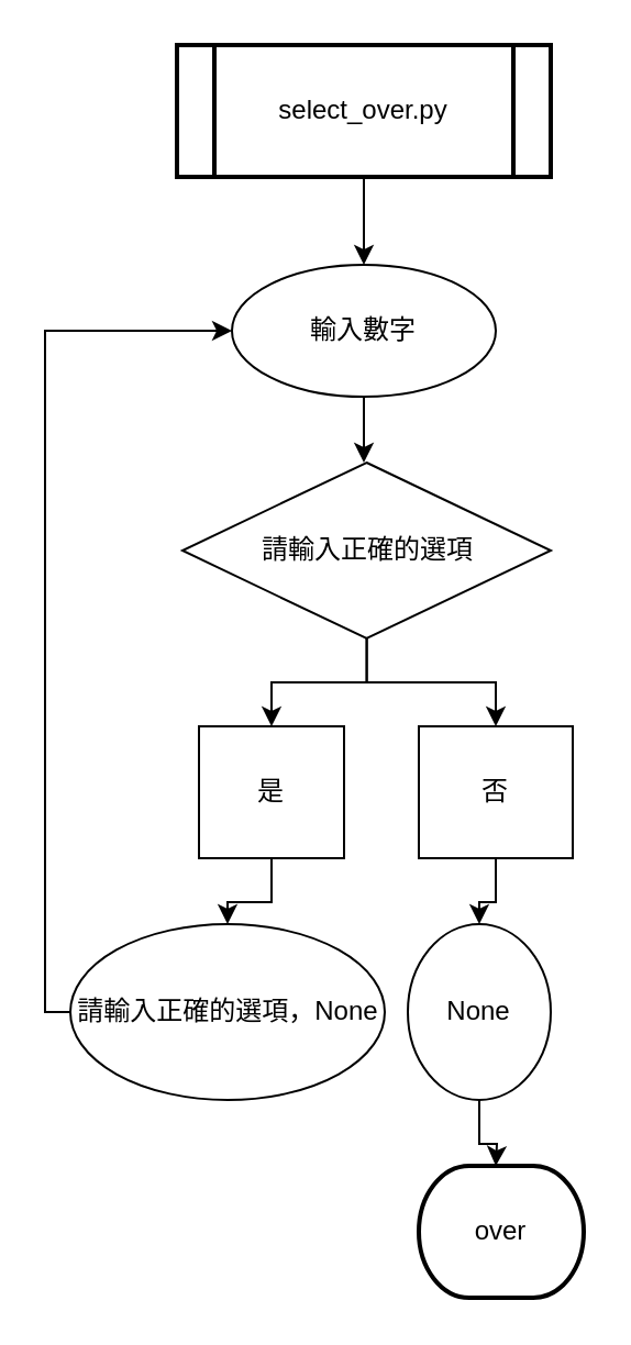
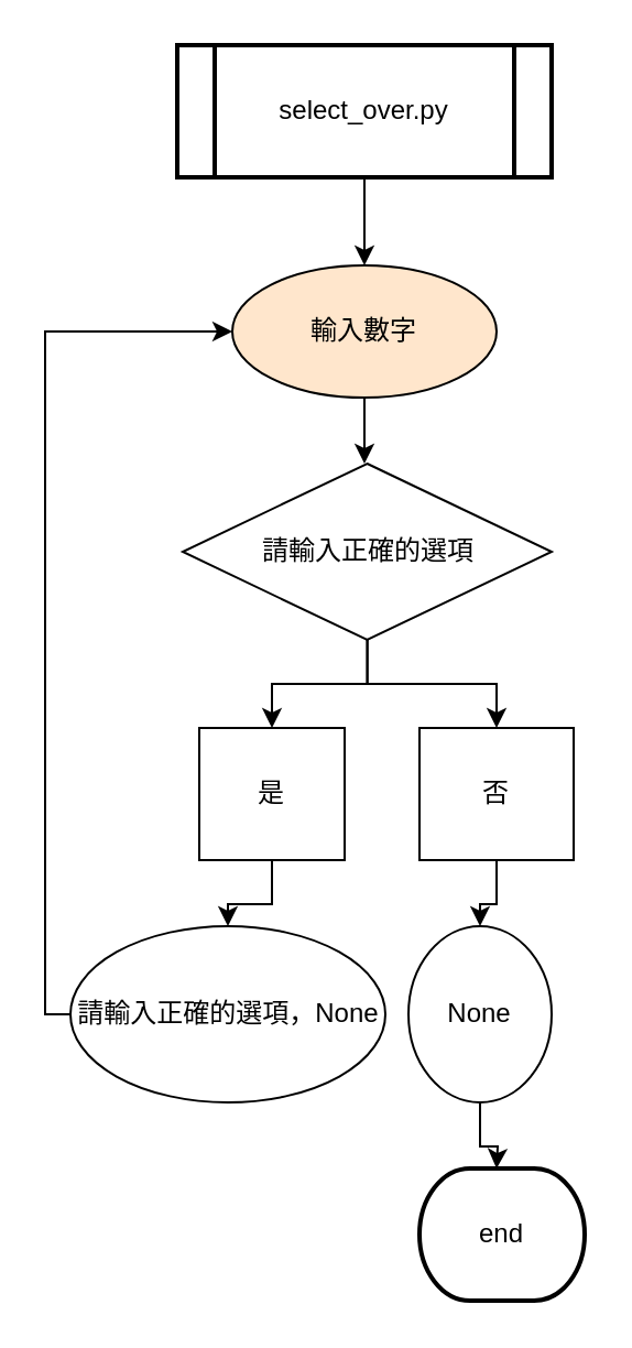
- <mxCell id="5" value="&lt;font style=&quot;vertical-align: inherit;&quot;&gt;&lt;font style=&quot;vertical-align: inherit;&quot;&gt;輸入數字&lt;/font&gt;&lt;/font&gt;" style="ellipse;whiteSpace=wrap;html=1;" vertex="1" parent="1"><mxGeometry x="105" y="120" width="120" height="60" as="geometry" /></mxCell>
+ <mxCell id="5" value="&lt;font style=&quot;vertical-align: inherit;&quot;&gt;&lt;font style=&quot;vertical-align: inherit;&quot;&gt;輸入數字&lt;/font&gt;&lt;/font&gt;" style="ellipse;whiteSpace=wrap;html=1;fillColor=#ffe6cc;" vertex="1" parent="1"><mxGeometry x="105" y="120" width="120" height="60" as="geometry" /></mxCell>
- <mxCell id="17" value="over" style="strokeWidth=2;html=1;shape=mxgraph.flowchart.terminator;whiteSpace=wrap;" vertex="1" parent="1"><mxGeometry x="190" y="530" width="75" height="60" as="geometry" /></mxCell>
+ <mxCell id="17" value="end" style="strokeWidth=2;html=1;shape=mxgraph.flowchart.terminator;whiteSpace=wrap;" vertex="1" parent="1"><mxGeometry x="190" y="530" width="75" height="60" as="geometry" /></mxCell>
